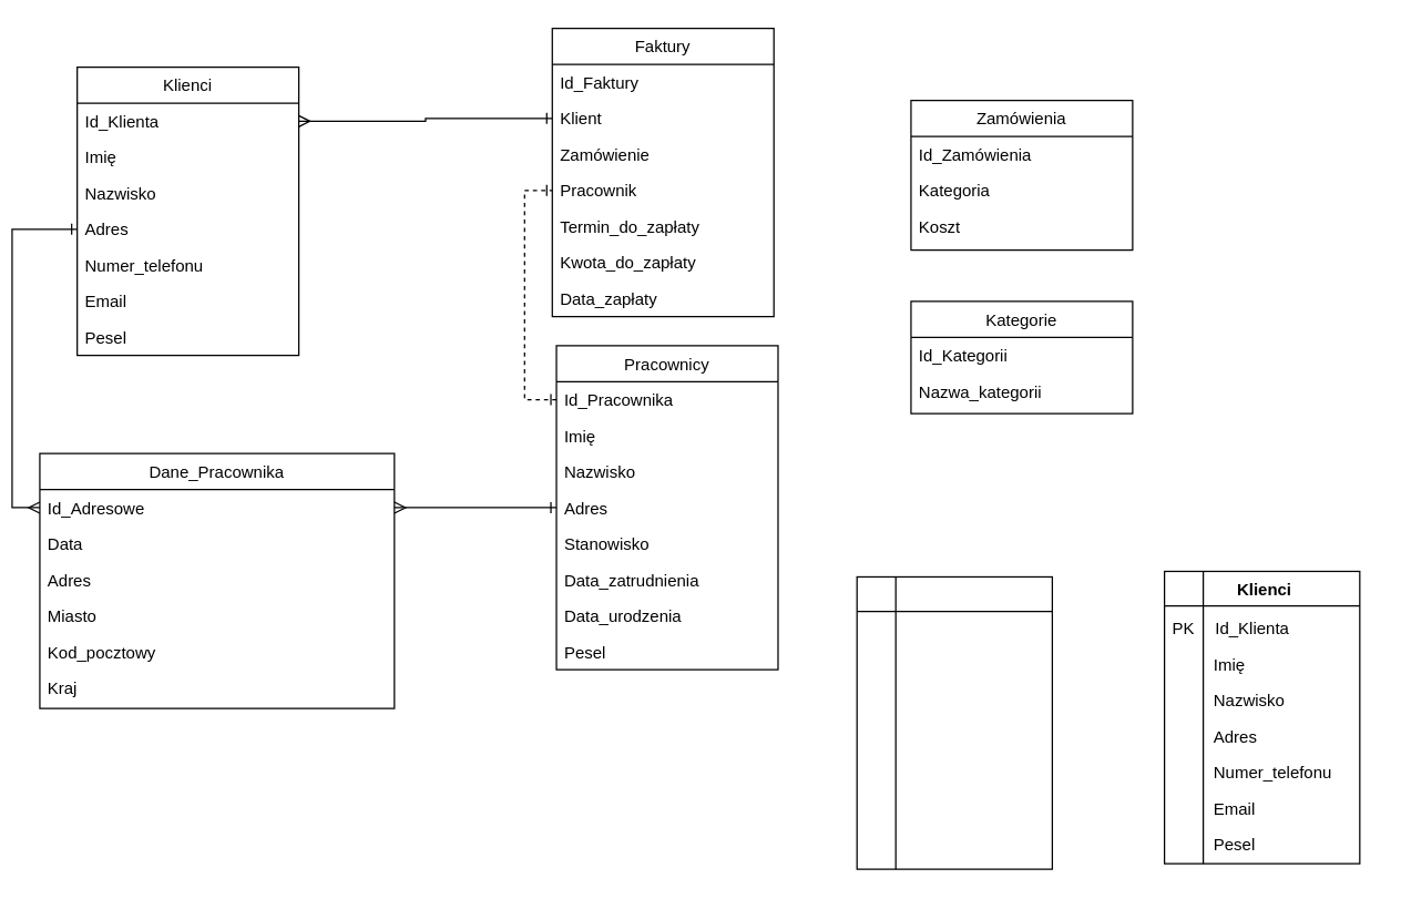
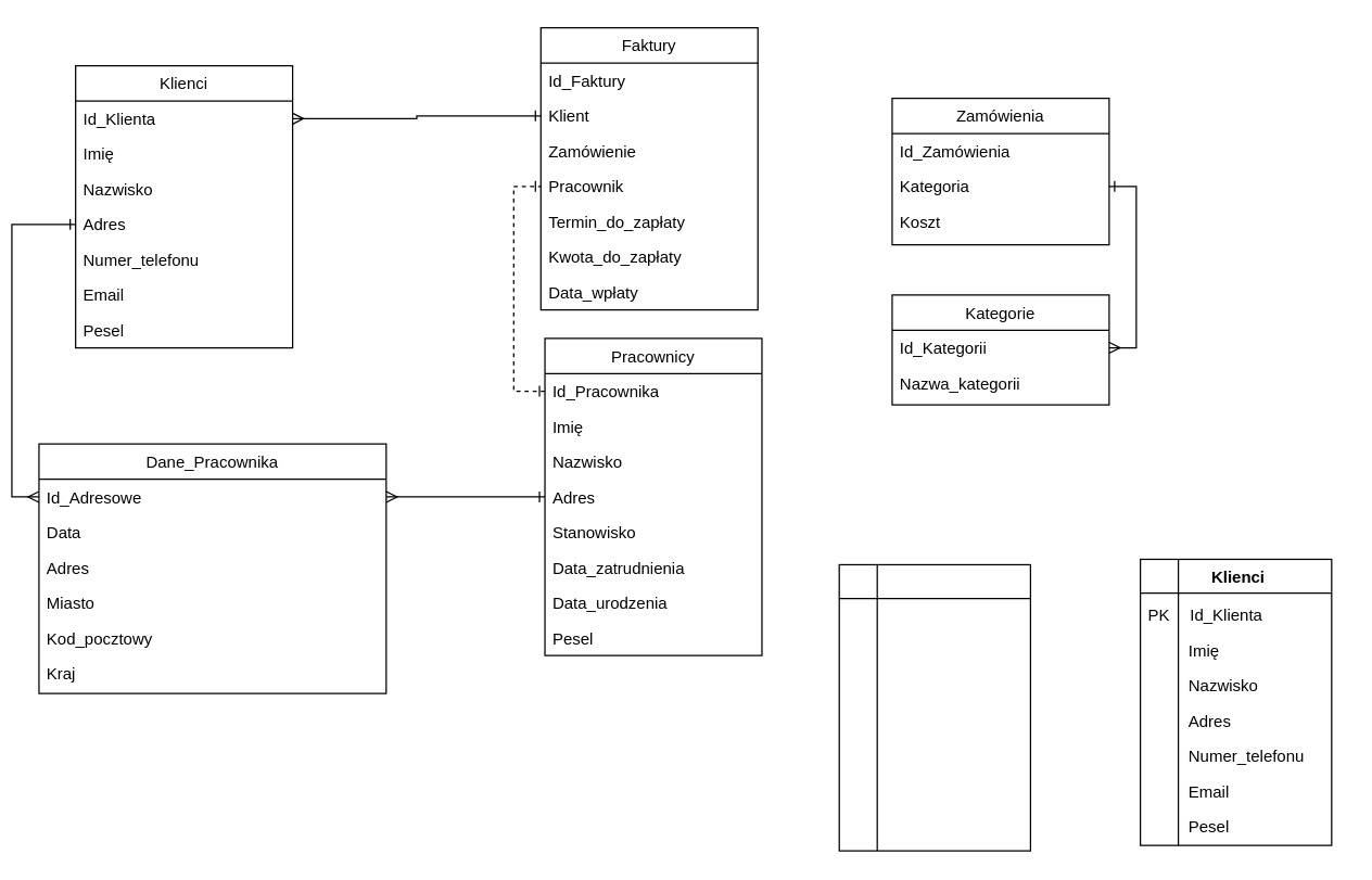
+ <mxCell id="21" style="edgeStyle=orthogonalEdgeStyle;rounded=0;orthogonalLoop=1;jettySize=auto;html=1;entryX=1;entryY=0.5;entryDx=0;entryDy=0;startArrow=ERone;startFill=0;endArrow=ERmany;endFill=0;exitX=1;exitY=0.5;exitDx=0;exitDy=0;" parent="1" source="24" target="19" edge="1"><mxGeometry relative="1" as="geometry" /></mxCell>
- <mxCell id="34" value="Data_zapłaty" style="text;align=left;verticalAlign=top;spacingLeft=4;spacingRight=4;overflow=hidden;rotatable=0;points=[[0,0.5],[1,0.5]];portConstraint=eastwest;rounded=0;shadow=0;html=0;" parent="27" vertex="1"><mxGeometry y="182" width="160" height="26" as="geometry" /></mxCell>
+ <mxCell id="34" value="Data_wpłaty" style="text;align=left;verticalAlign=top;spacingLeft=4;spacingRight=4;overflow=hidden;rotatable=0;points=[[0,0.5],[1,0.5]];portConstraint=eastwest;rounded=0;shadow=0;html=0;" parent="27" vertex="1"><mxGeometry y="182" width="160" height="26" as="geometry" /></mxCell>
